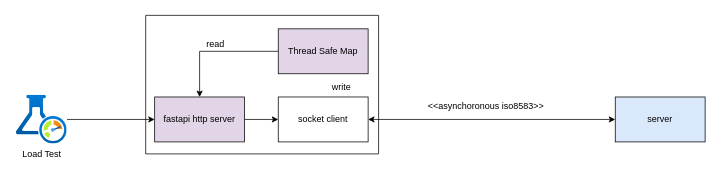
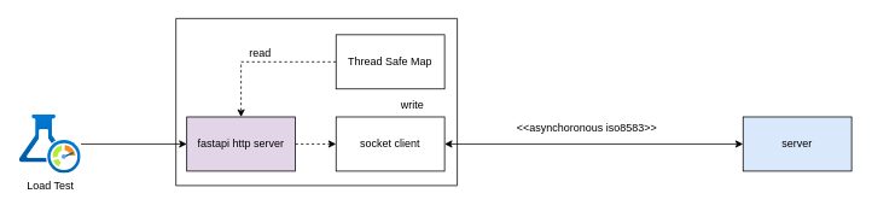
- <mxCell id="9" style="edgeStyle=orthogonalEdgeStyle;rounded=0;orthogonalLoop=1;jettySize=auto;html=1;entryX=0.5;entryY=0;entryDx=0;entryDy=0;" edge="1" parent="1" source="10" target="8"><mxGeometry relative="1" as="geometry" /></mxCell>
+ <mxCell id="9" style="edgeStyle=orthogonalEdgeStyle;rounded=0;orthogonalLoop=1;jettySize=auto;html=1;entryX=0.5;entryY=0;entryDx=0;entryDy=0;dashed=1;" edge="1" parent="1" source="10" target="8"><mxGeometry relative="1" as="geometry" /></mxCell>
- <mxCell id="10" value="Thread Safe Map" style="rounded=0;whiteSpace=wrap;html=1;fillColor=#e1d5e7;" vertex="1" parent="1"><mxGeometry x="370" y="38" width="120" height="60" as="geometry" /></mxCell>
+ <mxCell id="10" value="Thread Safe Map" style="rounded=0;whiteSpace=wrap;html=1;" vertex="1" parent="1"><mxGeometry x="370" y="38" width="120" height="60" as="geometry" /></mxCell>
- <mxCell id="7" style="edgeStyle=orthogonalEdgeStyle;rounded=0;orthogonalLoop=1;jettySize=auto;html=1;entryX=0;entryY=0.5;entryDx=0;entryDy=0;" edge="1" parent="1" source="8" target="3"><mxGeometry relative="1" as="geometry" /></mxCell>
+ <mxCell id="7" style="edgeStyle=orthogonalEdgeStyle;rounded=0;orthogonalLoop=1;jettySize=auto;html=1;entryX=0;entryY=0.5;entryDx=0;entryDy=0;dashed=1;" edge="1" parent="1" source="8" target="3"><mxGeometry relative="1" as="geometry" /></mxCell>
